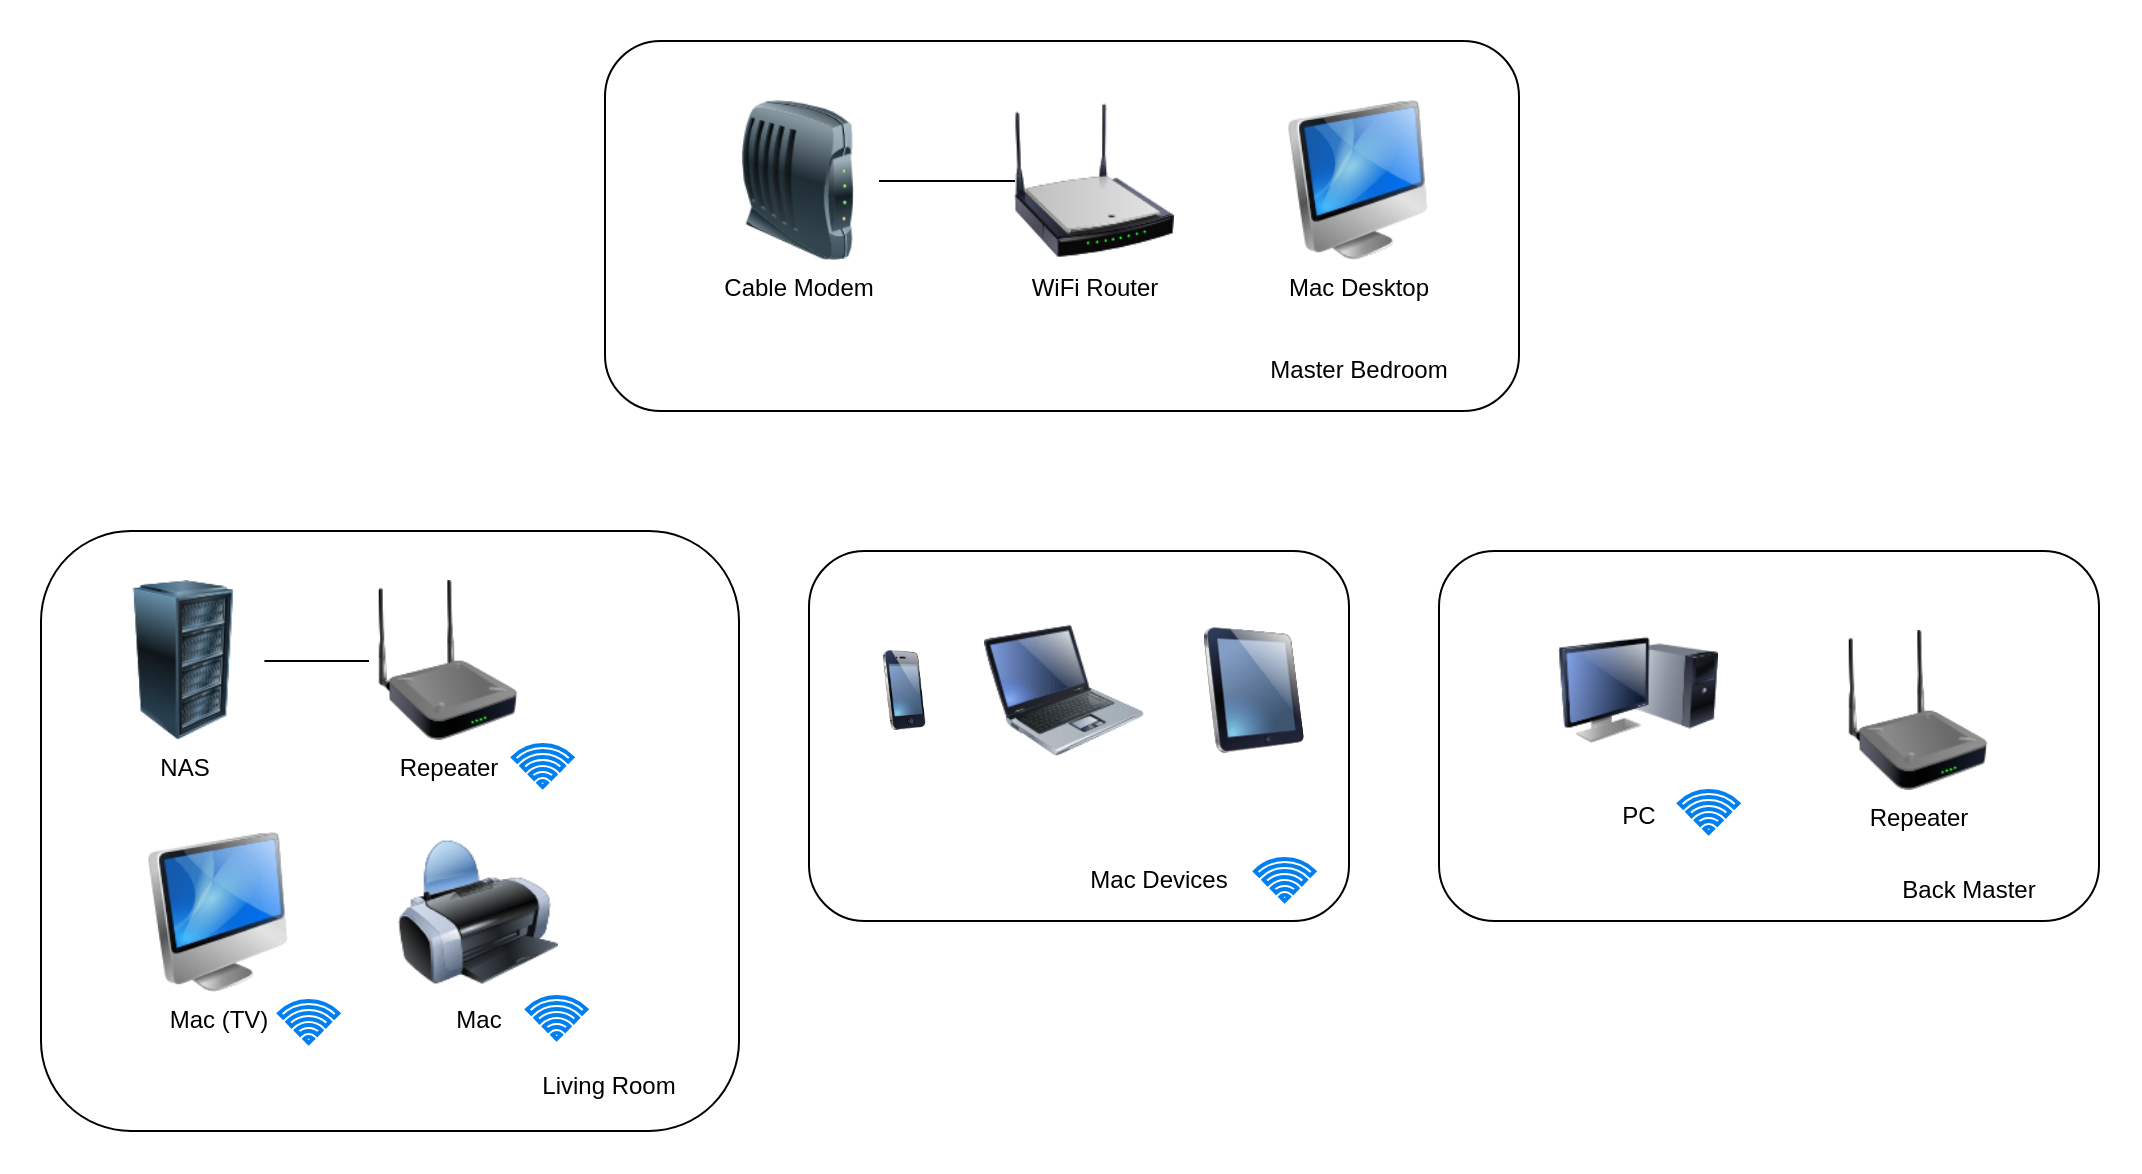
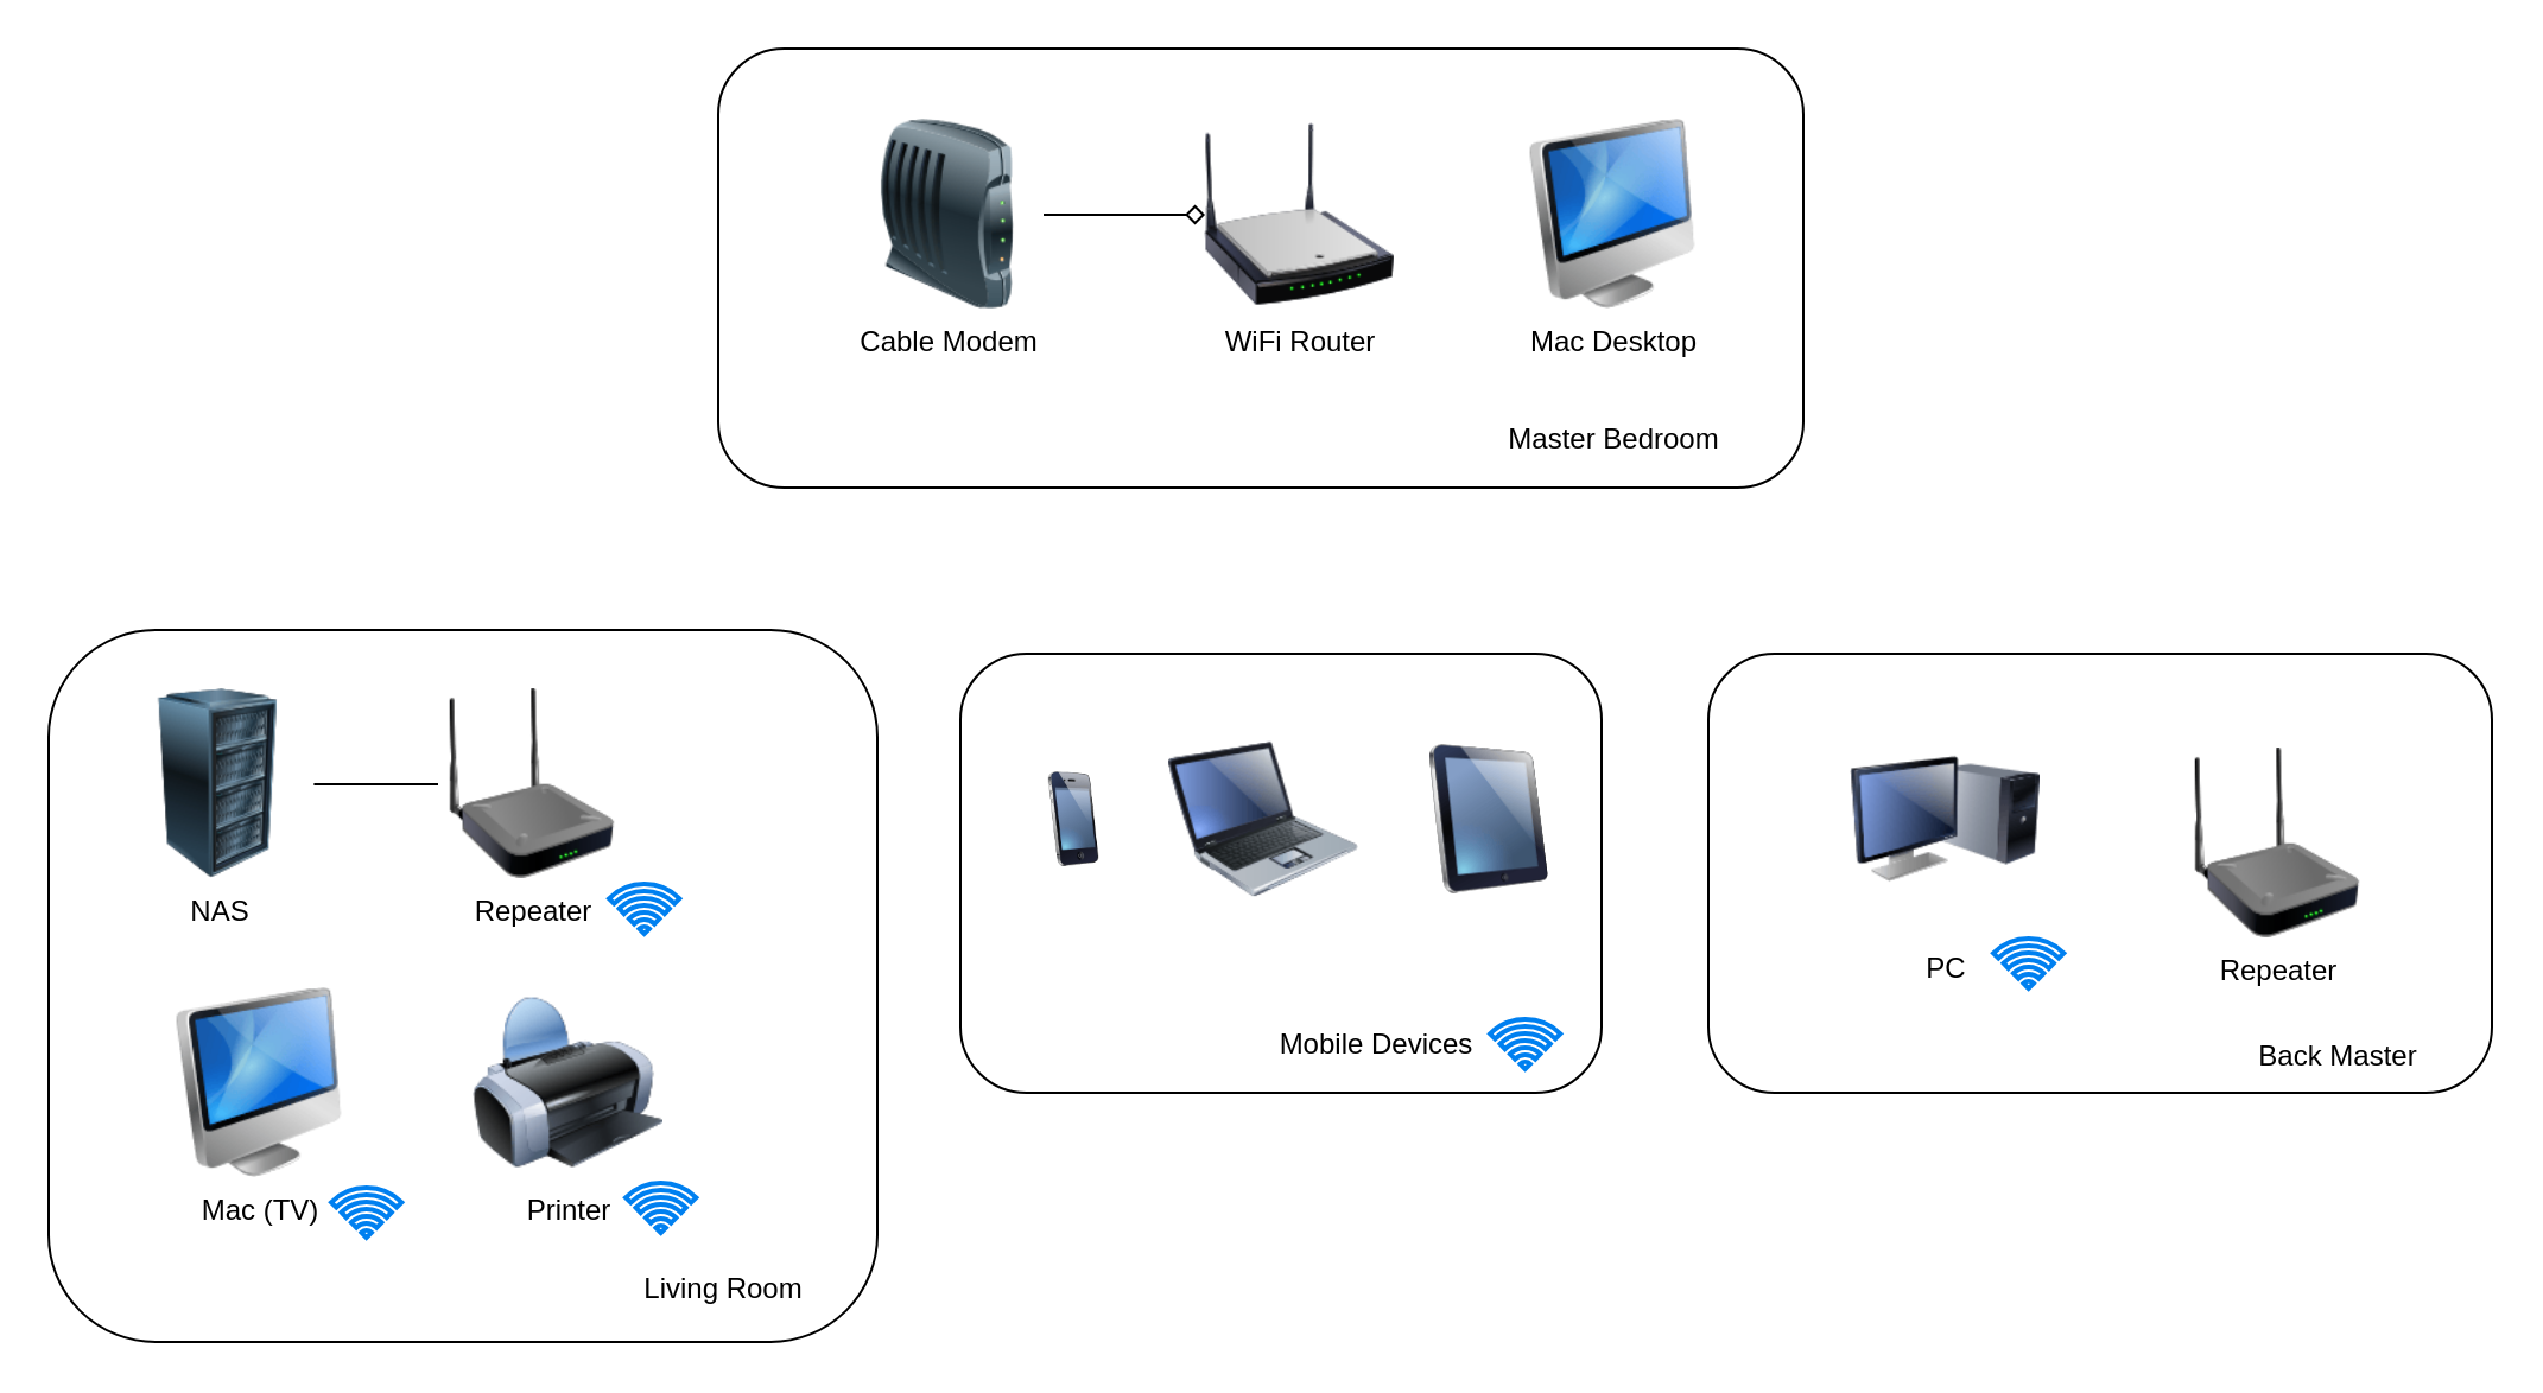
- <mxCell id="9" value="" style="edgeStyle=orthogonalEdgeStyle;rounded=0;orthogonalLoop=1;jettySize=auto;html=1;endArrow=none;endFill=0;" parent="1" source="10" target="11" edge="1"><mxGeometry relative="1" as="geometry" /></mxCell>
+ <mxCell id="9" value="" style="edgeStyle=orthogonalEdgeStyle;rounded=0;orthogonalLoop=1;jettySize=auto;html=1;endArrow=diamond;endFill=0;" parent="1" source="10" target="11" edge="1"><mxGeometry relative="1" as="geometry" /></mxCell>
- <mxCell id="19" value="Mac Devices" style="text;html=1;align=center;verticalAlign=middle;resizable=0;points=[];autosize=1;strokeColor=none;fillColor=none;" parent="1" vertex="1"><mxGeometry x="529" y="425" width="100" height="30" as="geometry" /></mxCell>
+ <mxCell id="19" value="Mobile Devices" style="text;html=1;align=center;verticalAlign=middle;resizable=0;points=[];autosize=1;strokeColor=none;fillColor=none;" parent="1" vertex="1"><mxGeometry x="529" y="425" width="100" height="30" as="geometry" /></mxCell>
- <mxCell id="13" value="Mac" style="image;html=1;image=img/lib/clip_art/computers/Printer_128x128.png" parent="1" vertex="1"><mxGeometry x="199" y="416" width="80" height="80" as="geometry" /></mxCell>
+ <mxCell id="13" value="Printer" style="image;html=1;image=img/lib/clip_art/computers/Printer_128x128.png" parent="1" vertex="1"><mxGeometry x="199" y="416" width="80" height="80" as="geometry" /></mxCell>
